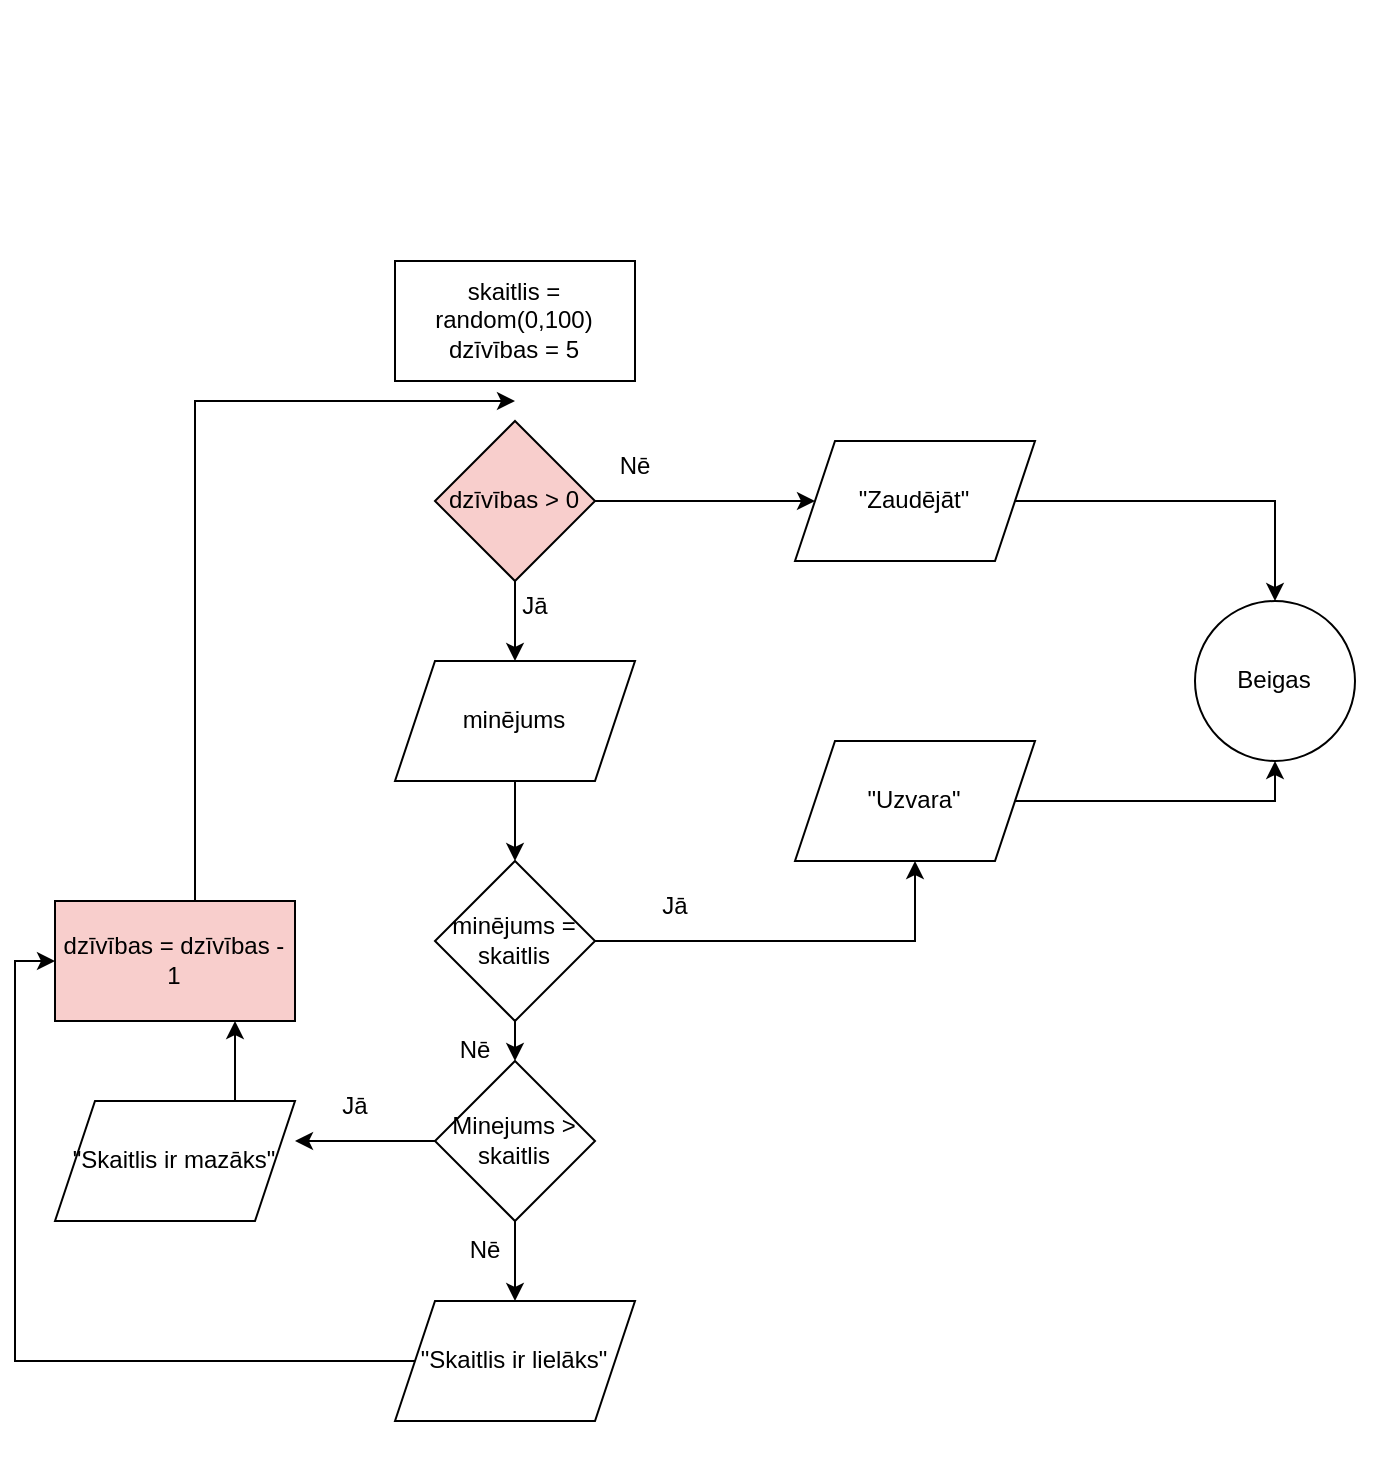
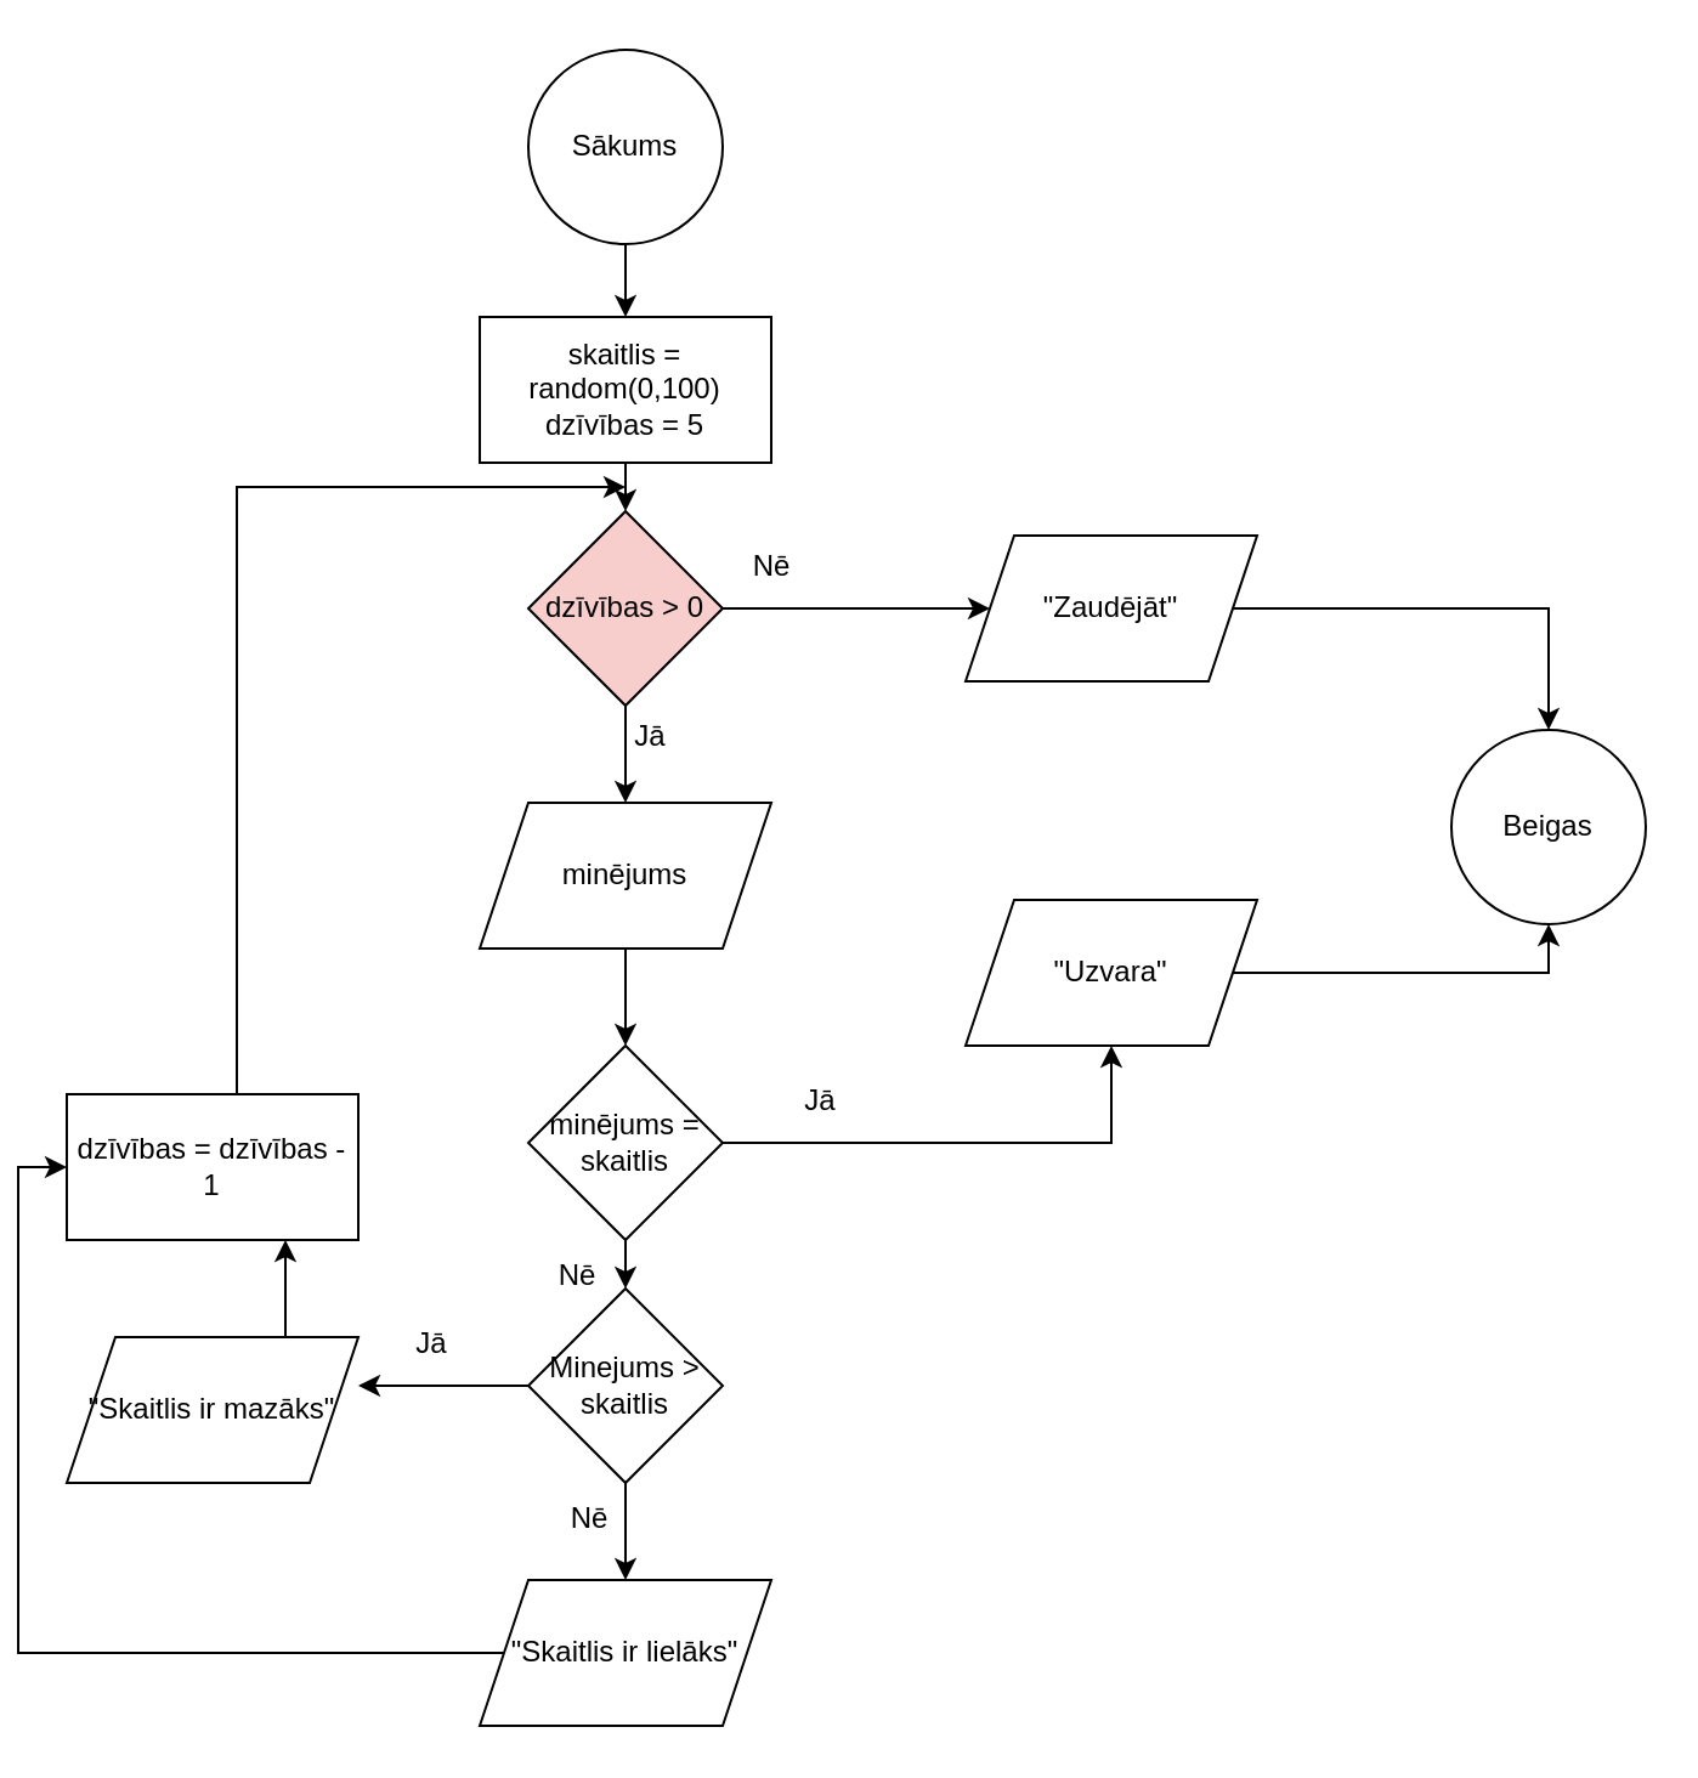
+ <mxCell id="3" value="Sākums" style="ellipse;whiteSpace=wrap;html=1;aspect=fixed;" vertex="1" parent="1"><mxGeometry x="210" y="20" width="80" height="80" as="geometry" /></mxCell>
+ <mxCell id="2" style="edgeStyle=orthogonalEdgeStyle;rounded=0;orthogonalLoop=1;jettySize=auto;html=1;exitX=0.5;exitY=1;exitDx=0;exitDy=0;entryX=0.5;entryY=0;entryDx=0;entryDy=0;" edge="1" parent="1" source="3" target="5"><mxGeometry relative="1" as="geometry" /></mxCell>
+ <mxCell id="4" style="edgeStyle=orthogonalEdgeStyle;rounded=0;orthogonalLoop=1;jettySize=auto;html=1;exitX=0.5;exitY=1;exitDx=0;exitDy=0;entryX=0.5;entryY=0;entryDx=0;entryDy=0;" edge="1" parent="1" source="5" target="8"><mxGeometry relative="1" as="geometry" /></mxCell>
- <mxCell id="15" value="dzīvības = dzīvības - 1" style="rounded=0;whiteSpace=wrap;html=1;fillColor=#f8cecc;" vertex="1" parent="1"><mxGeometry x="20" y="450" width="120" height="60" as="geometry" /></mxCell>
+ <mxCell id="15" value="dzīvības = dzīvības - 1" style="rounded=0;whiteSpace=wrap;html=1;" vertex="1" parent="1"><mxGeometry x="20" y="450" width="120" height="60" as="geometry" /></mxCell>
